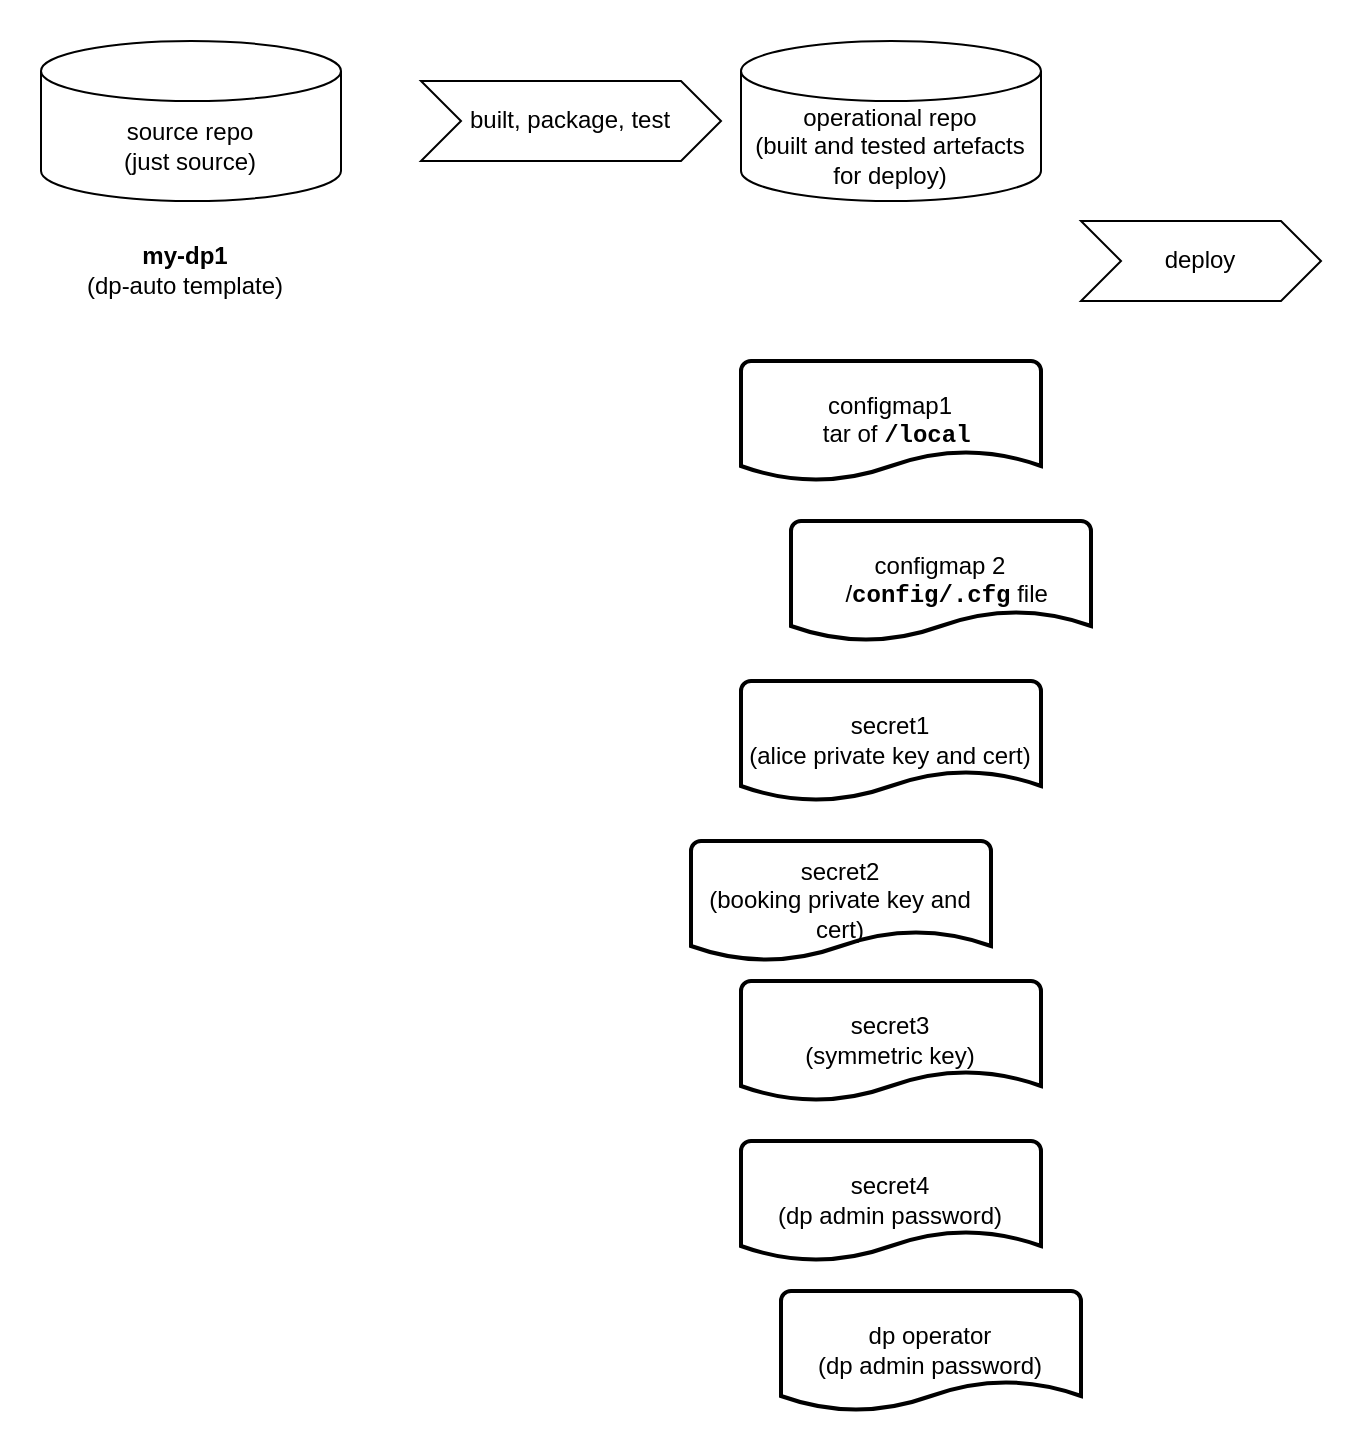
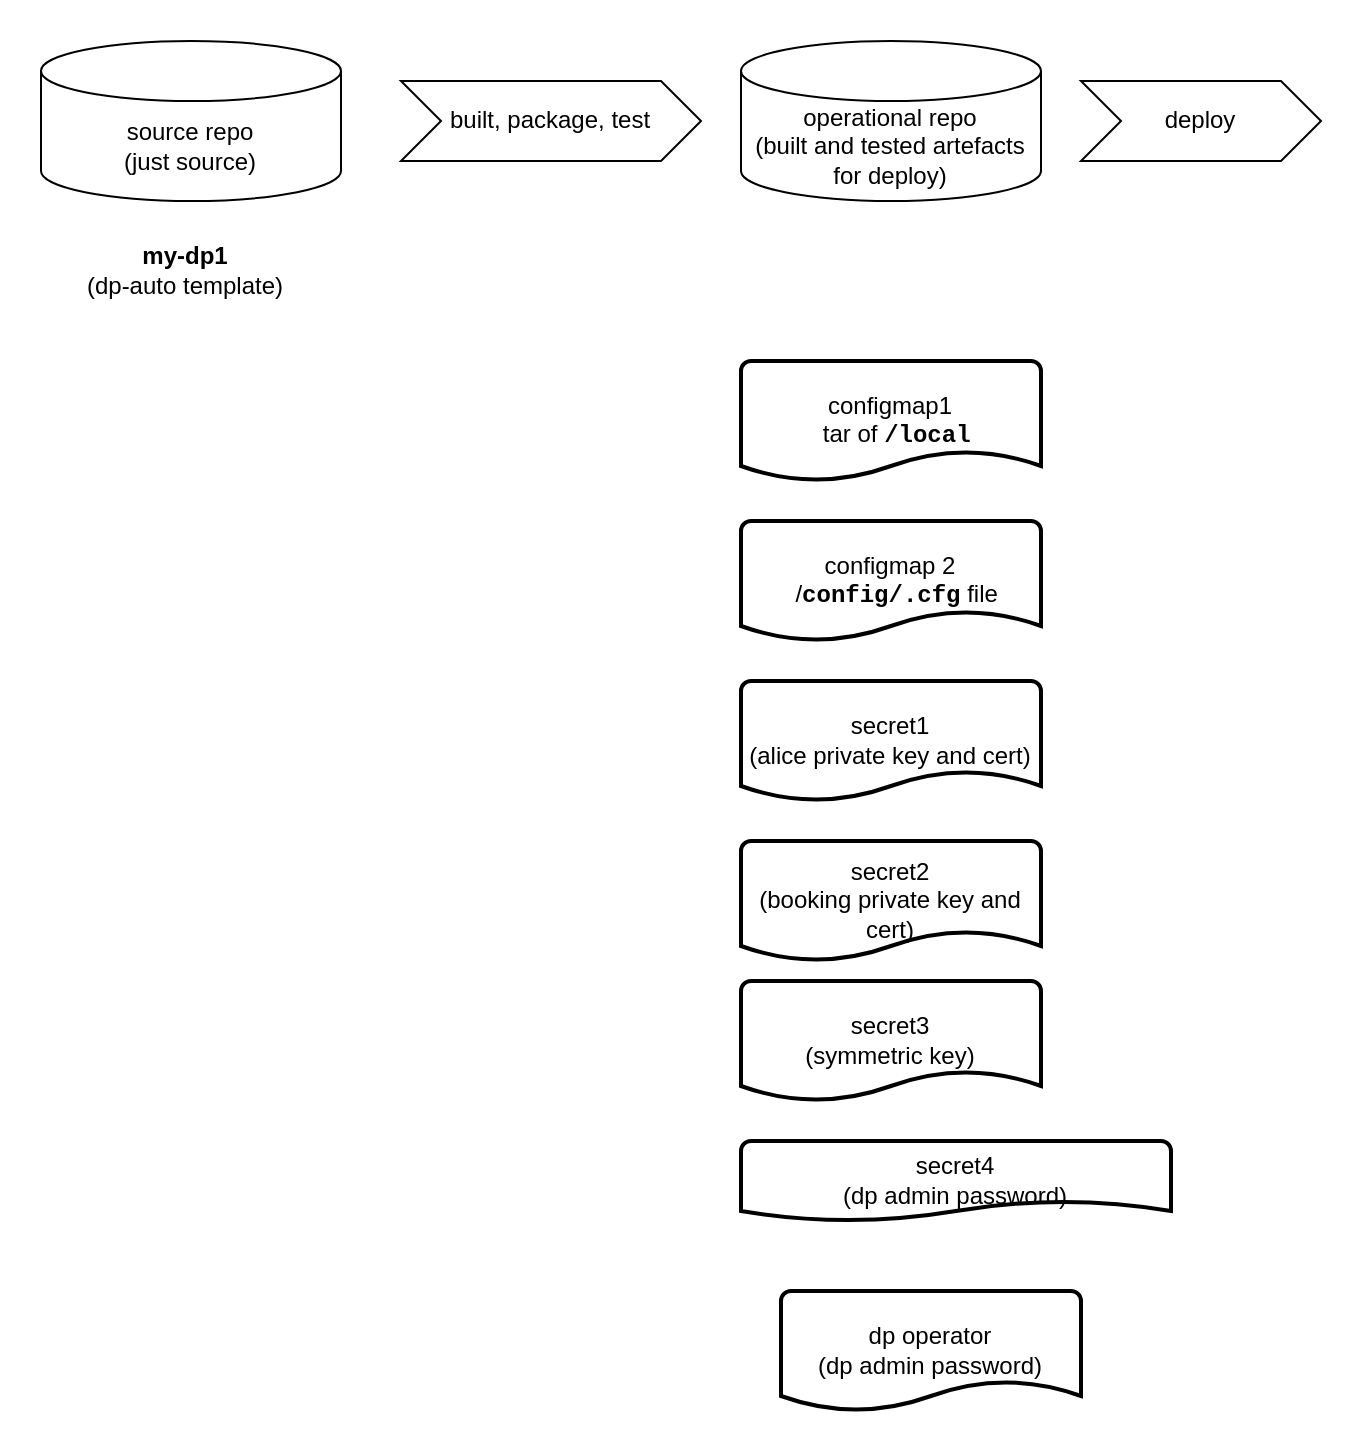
- <mxCell id="4" value="built, package, test" style="shape=step;perimeter=stepPerimeter;whiteSpace=wrap;html=1;fixedSize=1;" vertex="1" parent="1"><mxGeometry x="210" y="40" width="150" height="40" as="geometry" /></mxCell>
+ <mxCell id="4" value="built, package, test" style="shape=step;perimeter=stepPerimeter;whiteSpace=wrap;html=1;fixedSize=1;" vertex="1" parent="1"><mxGeometry x="200" y="40" width="150" height="40" as="geometry" /></mxCell>
- <mxCell id="5" value="deploy" style="shape=step;perimeter=stepPerimeter;whiteSpace=wrap;html=1;fixedSize=1;" vertex="1" parent="1"><mxGeometry x="540" y="110" width="120" height="40" as="geometry" /></mxCell>
+ <mxCell id="5" value="deploy" style="shape=step;perimeter=stepPerimeter;whiteSpace=wrap;html=1;fixedSize=1;" vertex="1" parent="1"><mxGeometry x="540" y="40" width="120" height="40" as="geometry" /></mxCell>
- <mxCell id="8" value="configmap 2&lt;br&gt;&amp;nbsp; /&lt;font face=&quot;Courier New&quot;&gt;&lt;b&gt;config/.cfg&lt;/b&gt;&lt;/font&gt; file" style="strokeWidth=2;html=1;shape=mxgraph.flowchart.document2;whiteSpace=wrap;size=0.25;" vertex="1" parent="1"><mxGeometry x="395" y="260" width="150" height="60" as="geometry" /></mxCell>
+ <mxCell id="8" value="configmap 2&lt;br&gt;&amp;nbsp; /&lt;font face=&quot;Courier New&quot;&gt;&lt;b&gt;config/.cfg&lt;/b&gt;&lt;/font&gt; file" style="strokeWidth=2;html=1;shape=mxgraph.flowchart.document2;whiteSpace=wrap;size=0.25;" vertex="1" parent="1"><mxGeometry x="370" y="260" width="150" height="60" as="geometry" /></mxCell>
- <mxCell id="10" value="secret2&lt;br&gt;(booking private key and cert)" style="strokeWidth=2;html=1;shape=mxgraph.flowchart.document2;whiteSpace=wrap;size=0.25;" vertex="1" parent="1"><mxGeometry x="345" y="420" width="150" height="60" as="geometry" /></mxCell>
+ <mxCell id="10" value="secret2&lt;br&gt;(booking private key and cert)" style="strokeWidth=2;html=1;shape=mxgraph.flowchart.document2;whiteSpace=wrap;size=0.25;" vertex="1" parent="1"><mxGeometry x="370" y="420" width="150" height="60" as="geometry" /></mxCell>
- <mxCell id="12" value="secret4&lt;br&gt;(dp admin password)" style="strokeWidth=2;html=1;shape=mxgraph.flowchart.document2;whiteSpace=wrap;size=0.25;" vertex="1" parent="1"><mxGeometry x="370" y="570" width="150" height="60" as="geometry" /></mxCell>
+ <mxCell id="12" value="secret4&lt;br&gt;(dp admin password)" style="strokeWidth=2;html=1;shape=mxgraph.flowchart.document2;whiteSpace=wrap;size=0.25;" vertex="1" parent="1"><mxGeometry x="370" y="570" width="215" height="40" as="geometry" /></mxCell>
